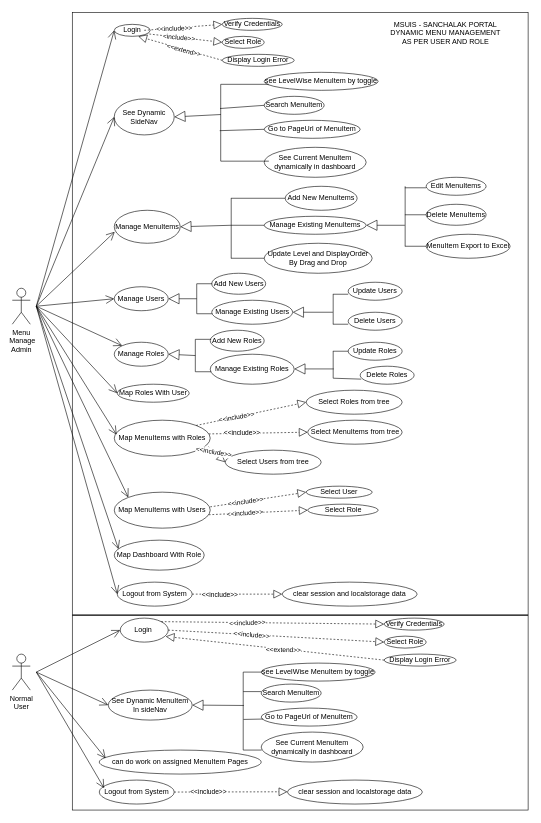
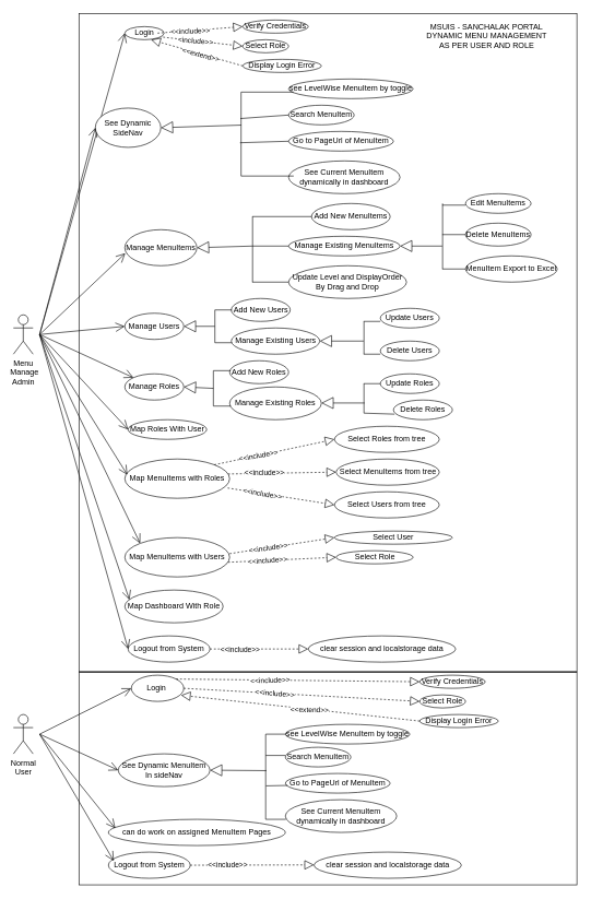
- <mxCell id="15" value="See Dynamic SideNav" style="ellipse;whiteSpace=wrap;html=1;" vertex="1" parent="1"><mxGeometry x="190" y="164.37" width="100" height="60" as="geometry" /></mxCell>
+ <mxCell id="15" value="See Dynamic SideNav" style="ellipse;whiteSpace=wrap;html=1;" vertex="1" parent="1"><mxGeometry x="145" y="164.37" width="100" height="60" as="geometry" /></mxCell>
- <mxCell id="72" value="Select Users from tree" style="ellipse;whiteSpace=wrap;html=1;" vertex="1" parent="1"><mxGeometry x="375" y="750" width="160" height="40" as="geometry" /></mxCell>
+ <mxCell id="72" value="Select Users from tree" style="ellipse;whiteSpace=wrap;html=1;" vertex="1" parent="1"><mxGeometry x="510" y="750" width="160" height="40" as="geometry" /></mxCell>
- <mxCell id="81" value="Select User" style="ellipse;whiteSpace=wrap;html=1;" vertex="1" parent="1"><mxGeometry x="510" y="810" width="110" height="20" as="geometry" /></mxCell>
+ <mxCell id="81" value="Select User" style="ellipse;whiteSpace=wrap;html=1;" vertex="1" parent="1"><mxGeometry x="510" y="810" width="180" height="20" as="geometry" /></mxCell>
